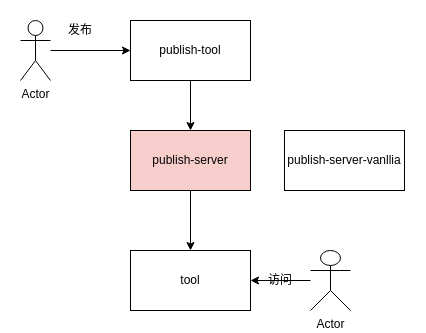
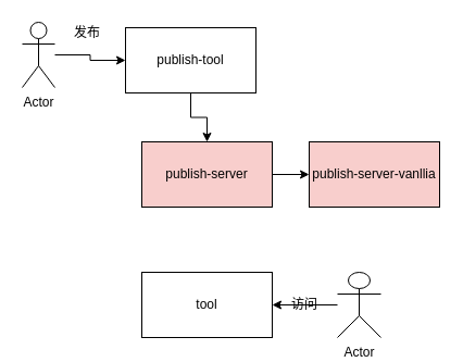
- <mxCell id="3" value="publish-tool" style="rounded=0;whiteSpace=wrap;html=1;" parent="1" vertex="1"><mxGeometry x="130" y="20" width="120" height="60" as="geometry" /></mxCell>
+ <mxCell id="3" value="publish-tool" style="rounded=0;whiteSpace=wrap;html=1;" parent="1" vertex="1"><mxGeometry x="115" y="25" width="120" height="60" as="geometry" /></mxCell>
- <mxCell id="13" value="publish-server-vanllia" style="rounded=0;whiteSpace=wrap;html=1;" vertex="1" parent="1"><mxGeometry x="284" y="130" width="120" height="60" as="geometry" /></mxCell>
+ <mxCell id="13" value="publish-server-vanllia" style="rounded=0;whiteSpace=wrap;html=1;fillColor=#f8cecc;" vertex="1" parent="1"><mxGeometry x="284" y="130" width="120" height="60" as="geometry" /></mxCell>
- <mxCell id="4" style="edgeStyle=orthogonalEdgeStyle;rounded=0;orthogonalLoop=1;jettySize=auto;html=1;entryX=0.5;entryY=0;entryDx=0;entryDy=0;" parent="1" source="5" target="6" edge="1"><mxGeometry relative="1" as="geometry" /></mxCell>
+ <mxCell id="4" style="edgeStyle=orthogonalEdgeStyle;rounded=0;orthogonalLoop=1;jettySize=auto;html=1;" parent="1" source="5" target="13" edge="1"><mxGeometry relative="1" as="geometry" /></mxCell>
